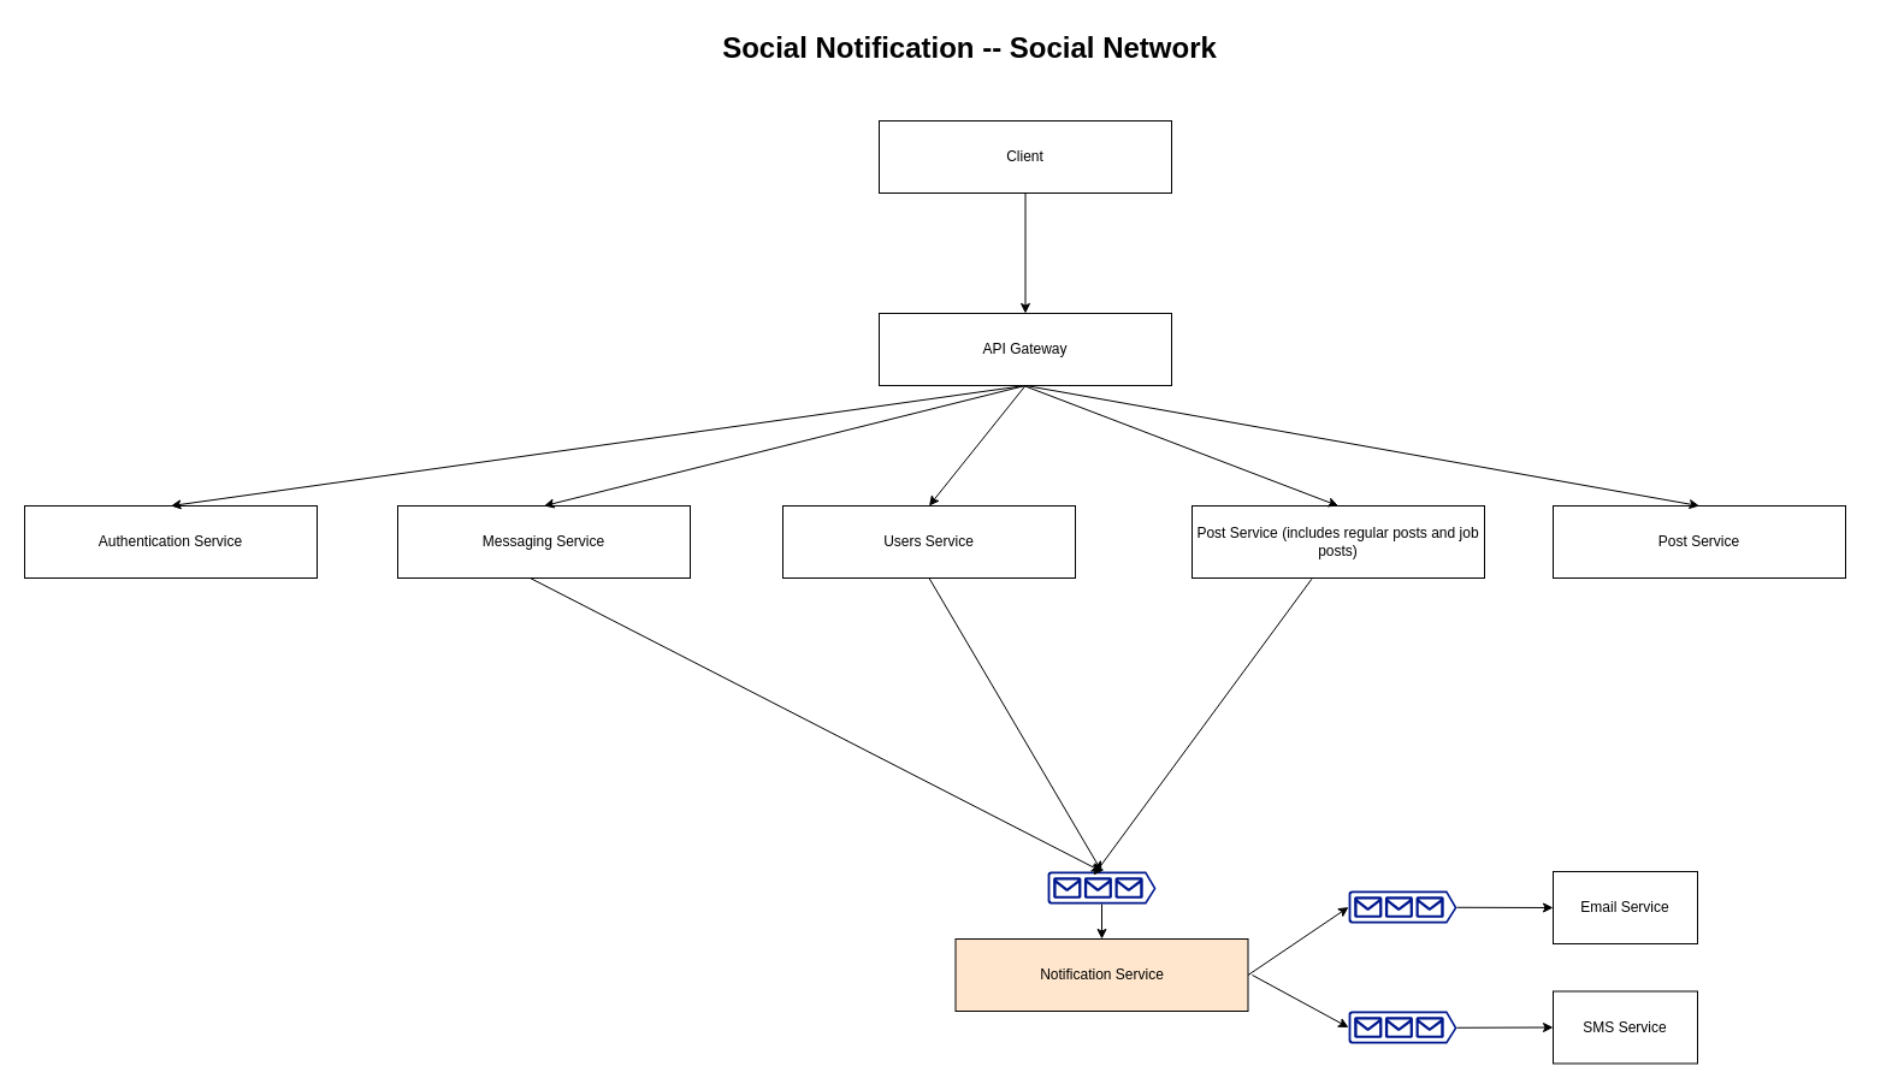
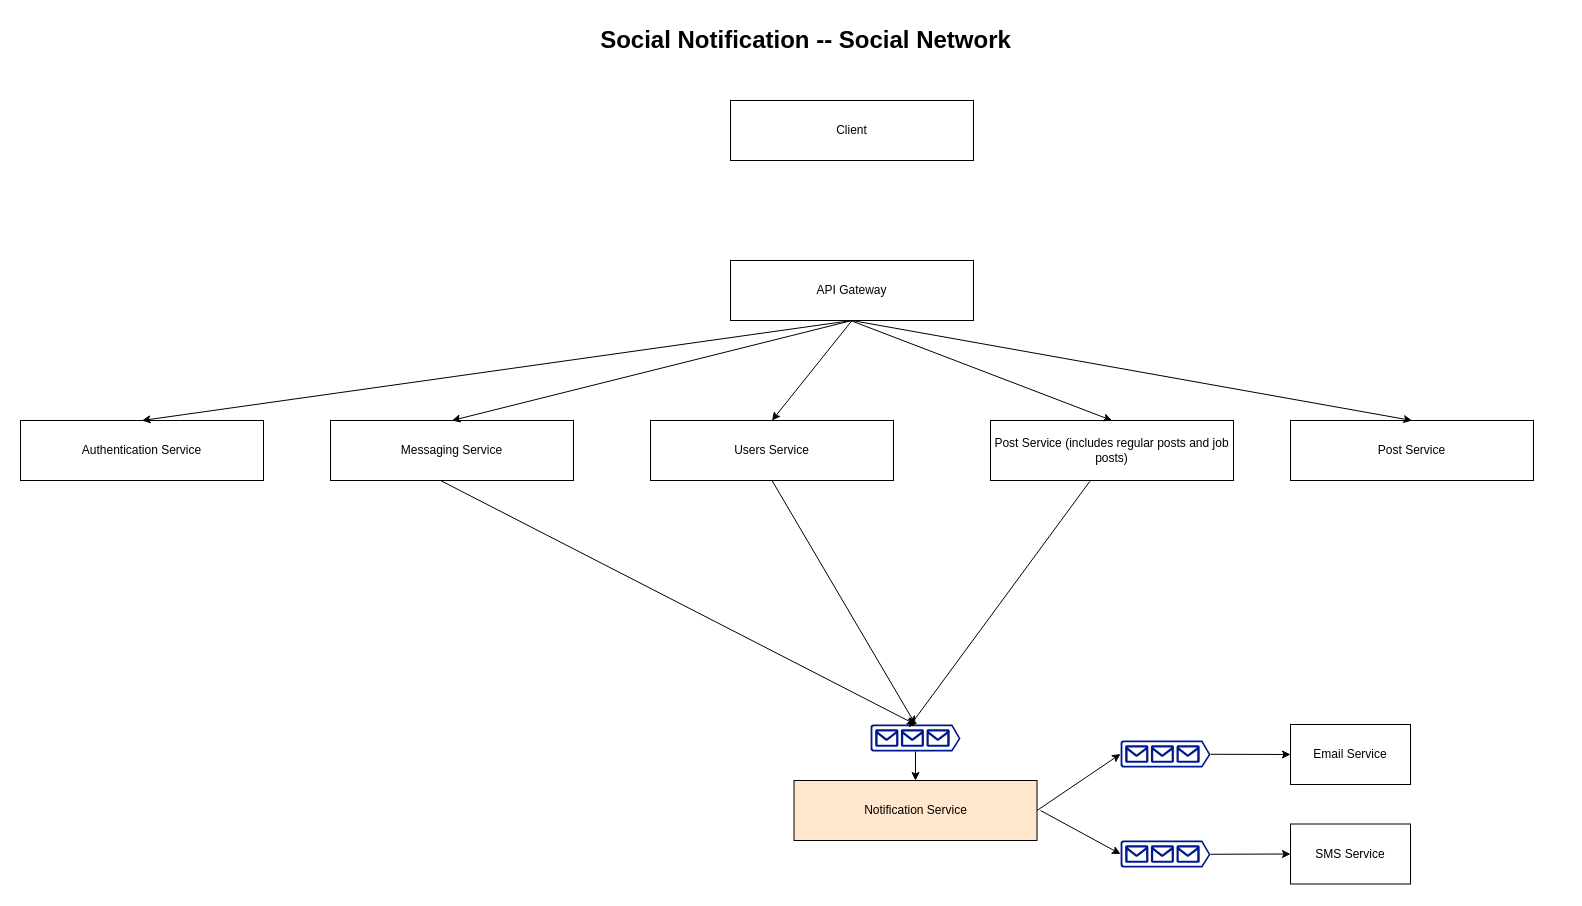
- <mxCell id="29" value="" style="endArrow=classic;html=1;rounded=0;exitX=0.5;exitY=1;exitDx=0;exitDy=0;" edge="1" parent="1" source="3" target="4"><mxGeometry width="50" height="50" relative="1" as="geometry"><mxPoint x="310" y="310" as="sourcePoint" /><mxPoint x="360" y="260" as="targetPoint" /></mxGeometry></mxCell>
